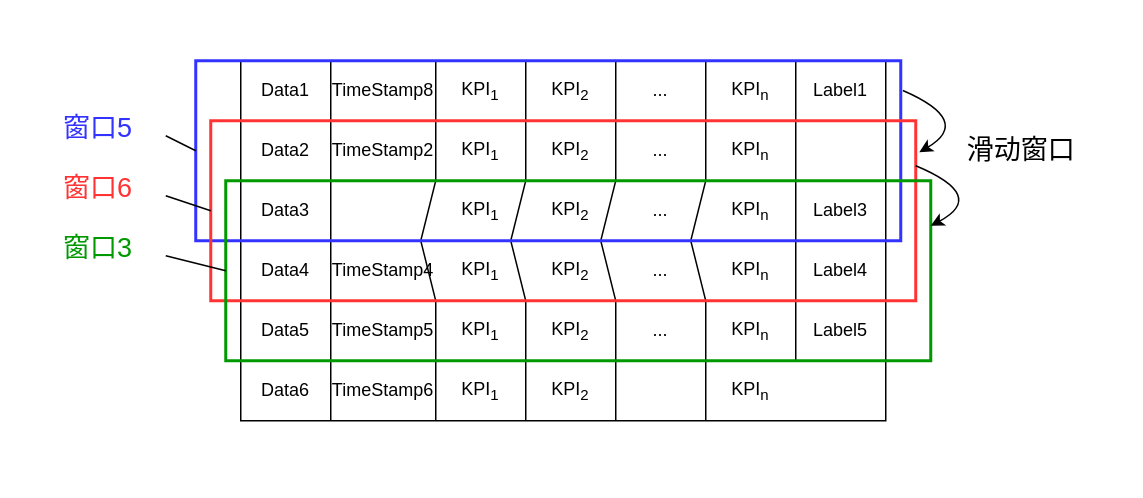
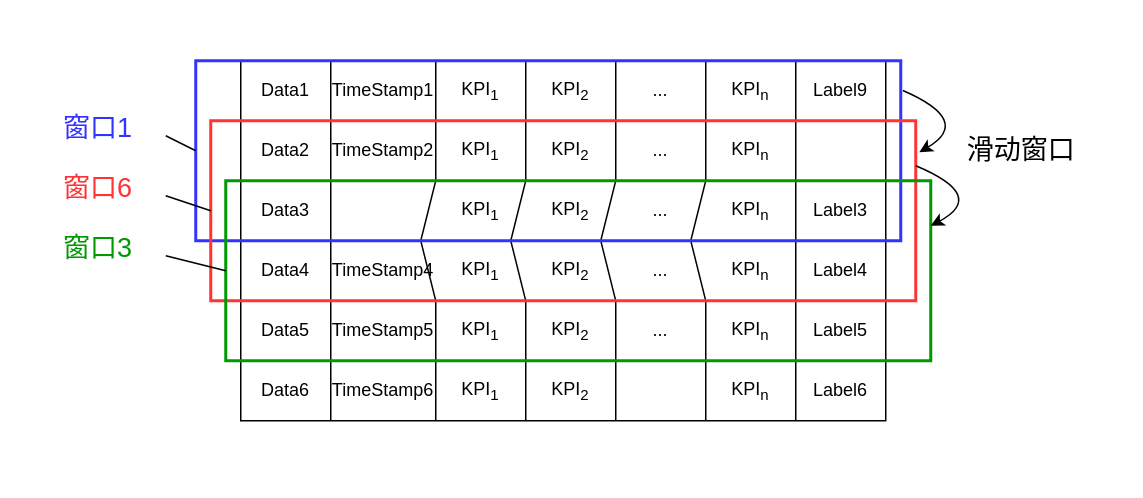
- <mxCell id="6" value="TimeStamp8" style="shape=partialRectangle;html=1;whiteSpace=wrap;connectable=0;fillColor=none;top=0;left=0;bottom=0;right=0;overflow=hidden;pointerEvents=1;" parent="4" vertex="1"><mxGeometry x="60" width="70" height="40" as="geometry"><mxRectangle width="70" height="40" as="alternateBounds" /></mxGeometry></mxCell>
+ <mxCell id="6" value="TimeStamp1" style="shape=partialRectangle;html=1;whiteSpace=wrap;connectable=0;fillColor=none;top=0;left=0;bottom=0;right=0;overflow=hidden;pointerEvents=1;" parent="4" vertex="1"><mxGeometry x="60" width="70" height="40" as="geometry"><mxRectangle width="70" height="40" as="alternateBounds" /></mxGeometry></mxCell>
- <mxCell id="11" value="Label1" style="shape=partialRectangle;html=1;whiteSpace=wrap;connectable=0;fillColor=none;top=0;left=0;bottom=0;right=0;overflow=hidden;pointerEvents=1;" parent="4" vertex="1"><mxGeometry x="370" width="60" height="40" as="geometry"><mxRectangle width="60" height="40" as="alternateBounds" /></mxGeometry></mxCell>
+ <mxCell id="11" value="Label9" style="shape=partialRectangle;html=1;whiteSpace=wrap;connectable=0;fillColor=none;top=0;left=0;bottom=0;right=0;overflow=hidden;pointerEvents=1;" parent="4" vertex="1"><mxGeometry x="370" width="60" height="40" as="geometry"><mxRectangle width="60" height="40" as="alternateBounds" /></mxGeometry></mxCell>
- <mxCell id="53" value="&lt;font style=&quot;font-size: 18px&quot; color=&quot;#3333ff&quot;&gt;窗口5&lt;/font&gt;" style="text;html=1;strokeColor=none;fillColor=none;align=center;verticalAlign=middle;whiteSpace=wrap;rounded=0;shadow=0;dashed=1;labelBorderColor=none;" parent="1" vertex="1"><mxGeometry x="30" y="70" width="70" height="30" as="geometry" /></mxCell>
+ <mxCell id="53" value="&lt;font style=&quot;font-size: 18px&quot; color=&quot;#3333ff&quot;&gt;窗口1&lt;/font&gt;" style="text;html=1;strokeColor=none;fillColor=none;align=center;verticalAlign=middle;whiteSpace=wrap;rounded=0;shadow=0;dashed=1;labelBorderColor=none;" parent="1" vertex="1"><mxGeometry x="30" y="70" width="70" height="30" as="geometry" /></mxCell>
+ <mxCell id="49" value="Label6" style="shape=partialRectangle;html=1;whiteSpace=wrap;connectable=0;fillColor=none;top=0;left=0;bottom=0;right=0;overflow=hidden;pointerEvents=1;" parent="42" vertex="1"><mxGeometry x="370" width="60" height="40" as="geometry"><mxRectangle width="60" height="40" as="alternateBounds" /></mxGeometry></mxCell>
